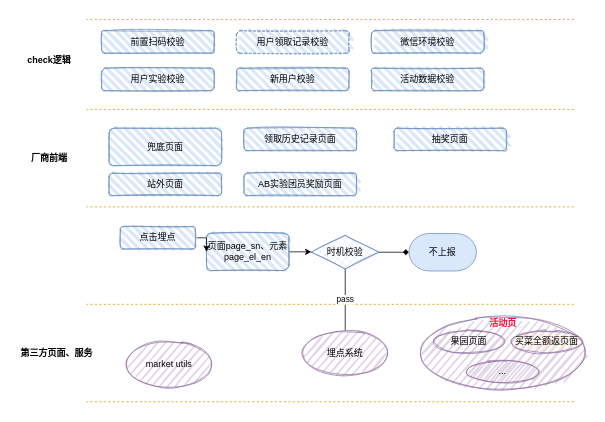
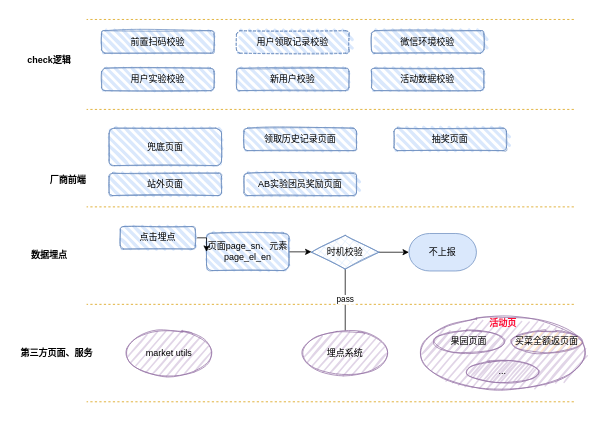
- <mxCell id="4" value="&lt;b&gt;厂商前端&lt;/b&gt;" style="text;html=1;align=center;verticalAlign=middle;resizable=0;points=[];autosize=1;strokeColor=none;fillColor=none;" vertex="1" parent="1"><mxGeometry y="200" width="60" height="20" as="geometry" x="35" /></mxCell>
+ <mxCell id="4" value="&lt;b&gt;厂商前端&lt;/b&gt;" style="text;html=1;align=center;verticalAlign=middle;resizable=0;points=[];autosize=1;strokeColor=none;fillColor=none;" vertex="1" parent="1"><mxGeometry x="60" y="230" width="60" height="20" as="geometry" /></mxCell>
- <mxCell id="25" style="edgeStyle=orthogonalEdgeStyle;rounded=0;orthogonalLoop=1;jettySize=auto;html=1;exitX=1;exitY=0.5;exitDx=0;exitDy=0;entryX=0;entryY=0.5;entryDx=0;entryDy=0;entryPerimeter=0;fontColor=#FF0D35;endArrow=diamond;" edge="1" parent="1" source="26" target="36"><mxGeometry relative="1" as="geometry" /></mxCell>
+ <mxCell id="25" style="edgeStyle=orthogonalEdgeStyle;rounded=0;orthogonalLoop=1;jettySize=auto;html=1;exitX=1;exitY=0.5;exitDx=0;exitDy=0;entryX=0;entryY=0.5;entryDx=0;entryDy=0;entryPerimeter=0;fontColor=#FF0D35;" edge="1" parent="1" source="26" target="36"><mxGeometry relative="1" as="geometry" /></mxCell>
+ <mxCell id="6" value="&lt;b&gt;数据埋点&lt;/b&gt;" style="text;html=1;align=center;verticalAlign=middle;resizable=0;points=[];autosize=1;strokeColor=none;fillColor=none;" vertex="1" parent="1"><mxGeometry y="330" width="60" height="20" as="geometry" x="35" /></mxCell>
- <mxCell id="35" value="market utils" style="ellipse;whiteSpace=wrap;html=1;strokeWidth=1;fillWeight=2;hachureGap=8;fillColor=#e1d5e7;fillStyle=dots;sketch=1;strokeColor=#9673a6;" vertex="1" parent="1"><mxGeometry x="165" y="455" width="120" height="60" as="geometry" /></mxCell>
+ <mxCell id="35" value="market utils" style="ellipse;whiteSpace=wrap;html=1;strokeWidth=1;fillWeight=2;hachureGap=8;fillColor=#e1d5e7;fillStyle=dots;sketch=1;strokeColor=#9673a6;" vertex="1" parent="1"><mxGeometry x="165" y="440" width="120" height="60" as="geometry" /></mxCell>
